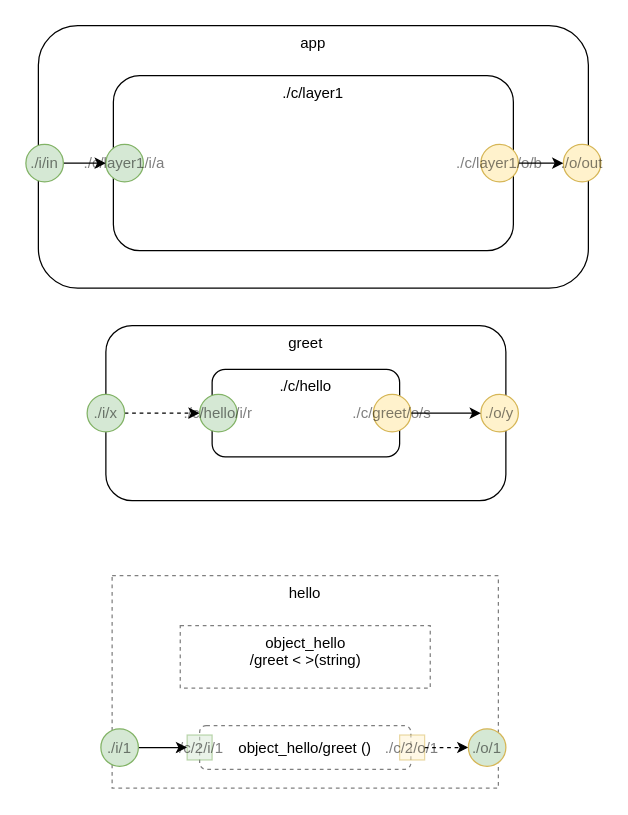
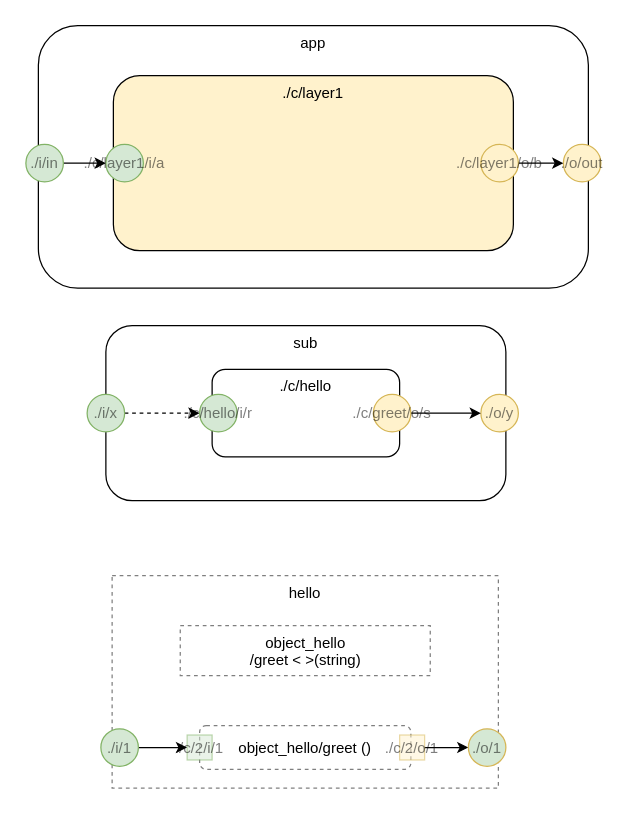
- <mxCell id="3" value="./c/layer1" style="rounded=1;whiteSpace=wrap;html=1;verticalAlign=top;" parent="1" vertex="1"><mxGeometry x="90" y="60" width="320" height="140" as="geometry" /></mxCell>
+ <mxCell id="3" value="./c/layer1" style="rounded=1;whiteSpace=wrap;html=1;verticalAlign=top;fillColor=#fff2cc;" parent="1" vertex="1"><mxGeometry x="90" y="60" width="320" height="140" as="geometry" /></mxCell>
- <mxCell id="7" value="greet" style="rounded=1;whiteSpace=wrap;html=1;verticalAlign=top;" parent="1" vertex="1"><mxGeometry x="84" y="260" width="320" height="140" as="geometry" /></mxCell>
+ <mxCell id="7" value="sub" style="rounded=1;whiteSpace=wrap;html=1;verticalAlign=top;" parent="1" vertex="1"><mxGeometry x="84" y="260" width="320" height="140" as="geometry" /></mxCell>
- <mxCell id="14" value="object_hello&lt;br&gt;/greet &amp;lt; &amp;gt;(string)" style="rounded=0;whiteSpace=wrap;html=1;opacity=50;verticalAlign=top;dashed=1;" parent="1" vertex="1"><mxGeometry x="143.5" y="500" width="200" height="50" as="geometry" /></mxCell>
+ <mxCell id="14" value="object_hello&lt;br&gt;/greet &amp;lt; &amp;gt;(string)" style="rounded=0;whiteSpace=wrap;html=1;opacity=50;verticalAlign=top;dashed=1;" parent="1" vertex="1"><mxGeometry x="143.5" y="500" width="200" height="40" as="geometry" /></mxCell>
- <mxCell id="16" style="edgeStyle=orthogonalEdgeStyle;rounded=0;orthogonalLoop=1;jettySize=auto;html=1;exitX=1;exitY=0.5;exitDx=0;exitDy=0;entryX=0;entryY=0.5;entryDx=0;entryDy=0;dashed=1;" edge="1" parent="1" source="17" target="26"><mxGeometry relative="1" as="geometry" /></mxCell>
+ <mxCell id="16" style="edgeStyle=orthogonalEdgeStyle;rounded=0;orthogonalLoop=1;jettySize=auto;html=1;exitX=1;exitY=0.5;exitDx=0;exitDy=0;entryX=0;entryY=0.5;entryDx=0;entryDy=0;" edge="1" parent="1" source="17" target="26"><mxGeometry relative="1" as="geometry" /></mxCell>
